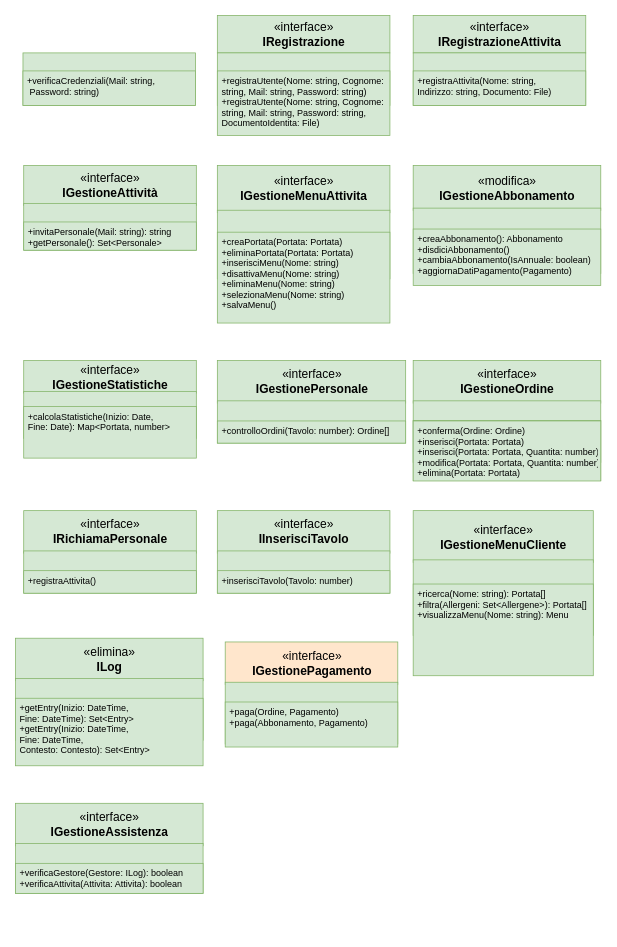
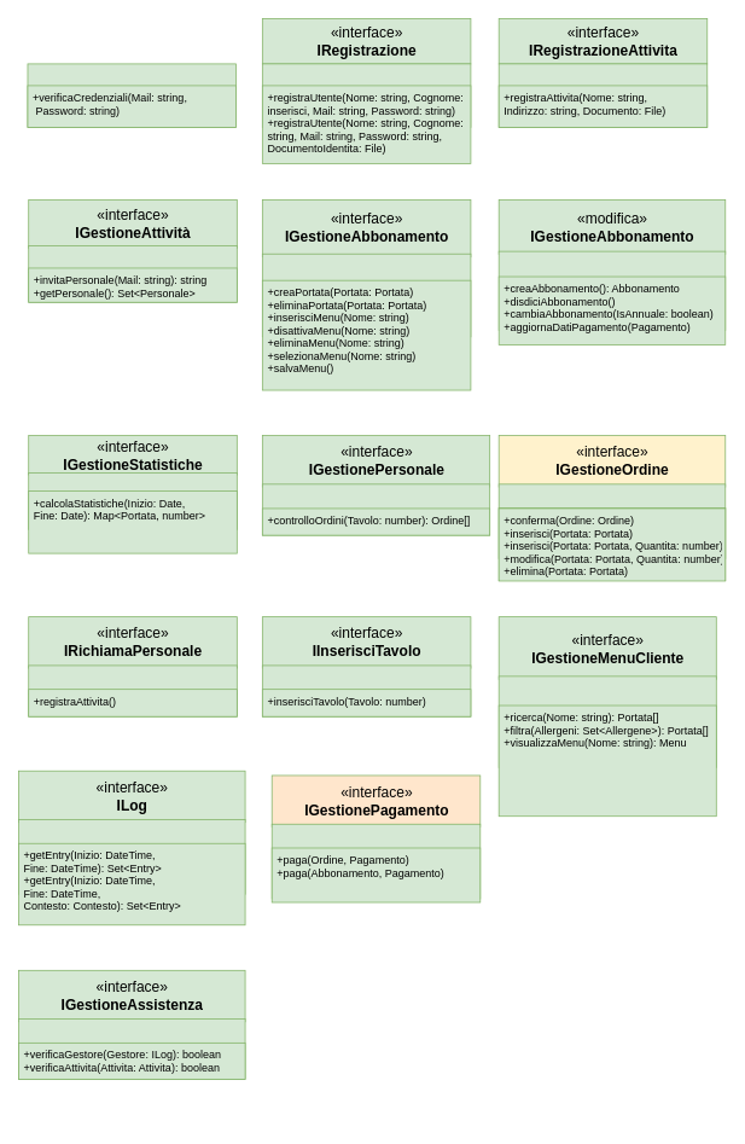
- <mxCell id="10" value="+registraUtente(Nome: string, Cognome: &#10;string, Mail: string, Password: string)&#10;+registraUtente(Nome: string, Cognome: &#10;string, Mail: string, Password: string,&#10;DocumentoIdentita: File)&#10;&#10;&#10;" style="text;strokeColor=#82b366;fillColor=#d5e8d4;align=left;verticalAlign=top;spacingLeft=4;spacingRight=4;overflow=hidden;rotatable=0;points=[[0,0.5],[1,0.5]];portConstraint=eastwest;fontSize=12;" parent="6" vertex="1"><mxGeometry y="74" width="230" height="86" as="geometry" /></mxCell>
+ <mxCell id="10" value="+registraUtente(Nome: string, Cognome: &#10;inserisci, Mail: string, Password: string)&#10;+registraUtente(Nome: string, Cognome: &#10;string, Mail: string, Password: string,&#10;DocumentoIdentita: File)&#10;&#10;&#10;" style="text;strokeColor=#82b366;fillColor=#d5e8d4;align=left;verticalAlign=top;spacingLeft=4;spacingRight=4;overflow=hidden;rotatable=0;points=[[0,0.5],[1,0.5]];portConstraint=eastwest;fontSize=12;" parent="6" vertex="1"><mxGeometry y="74" width="230" height="86" as="geometry" /></mxCell>
- <mxCell id="63" value="«interface»&lt;br&gt;&lt;b&gt;IGestioneMenuAttivita&lt;/b&gt;" style="html=1;fontSize=16;fillColor=#d5e8d4;strokeColor=#82b366;" parent="62" vertex="1"><mxGeometry width="230" height="62.963" as="geometry" /></mxCell>
+ <mxCell id="63" value="«interface»&lt;br&gt;&lt;b&gt;IGestioneAbbonamento&lt;/b&gt;" style="html=1;fontSize=16;fillColor=#d5e8d4;strokeColor=#82b366;" parent="62" vertex="1"><mxGeometry width="230" height="62.963" as="geometry" /></mxCell>
- <mxCell id="32" value="«interface»&lt;br&gt;&lt;b&gt;IGestioneOrdine&lt;/b&gt;" style="html=1;fontSize=16;fillColor=#d5e8d4;strokeColor=#82b366;" parent="31" vertex="1"><mxGeometry width="250" height="56.667" as="geometry" /></mxCell>
+ <mxCell id="32" value="«interface»&lt;br&gt;&lt;b&gt;IGestioneOrdine&lt;/b&gt;" style="html=1;fontSize=16;fillColor=#fff2cc;strokeColor=#82b366;" parent="31" vertex="1"><mxGeometry width="250" height="56.667" as="geometry" /></mxCell>
- <mxCell id="12" value="«elimina»&lt;br&gt;&lt;b&gt;ILog&lt;/b&gt;" style="html=1;fontSize=16;fillColor=#d5e8d4;strokeColor=#82b366;" parent="11" vertex="1"><mxGeometry width="250" height="56.667" as="geometry" /></mxCell>
+ <mxCell id="12" value="«interface»&lt;br&gt;&lt;b&gt;ILog&lt;/b&gt;" style="html=1;fontSize=16;fillColor=#d5e8d4;strokeColor=#82b366;" parent="11" vertex="1"><mxGeometry width="250" height="56.667" as="geometry" /></mxCell>
